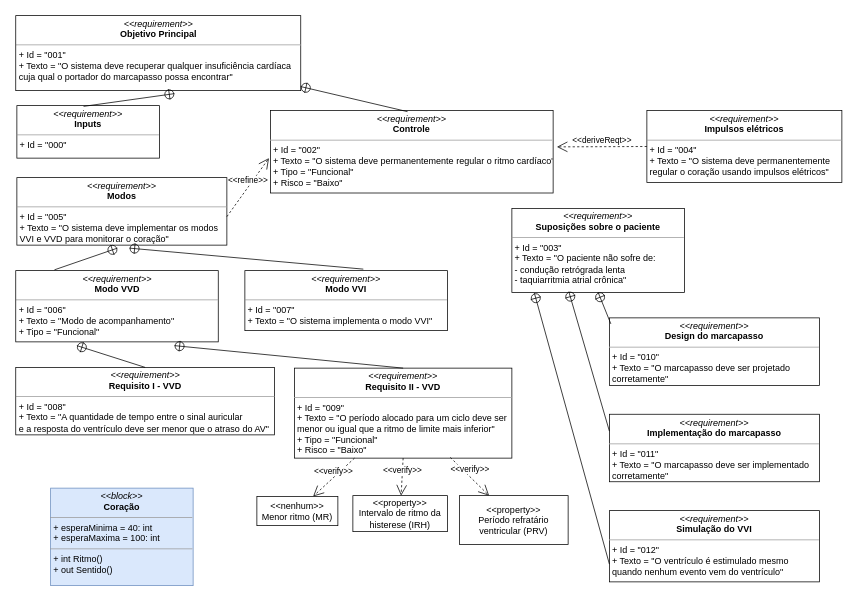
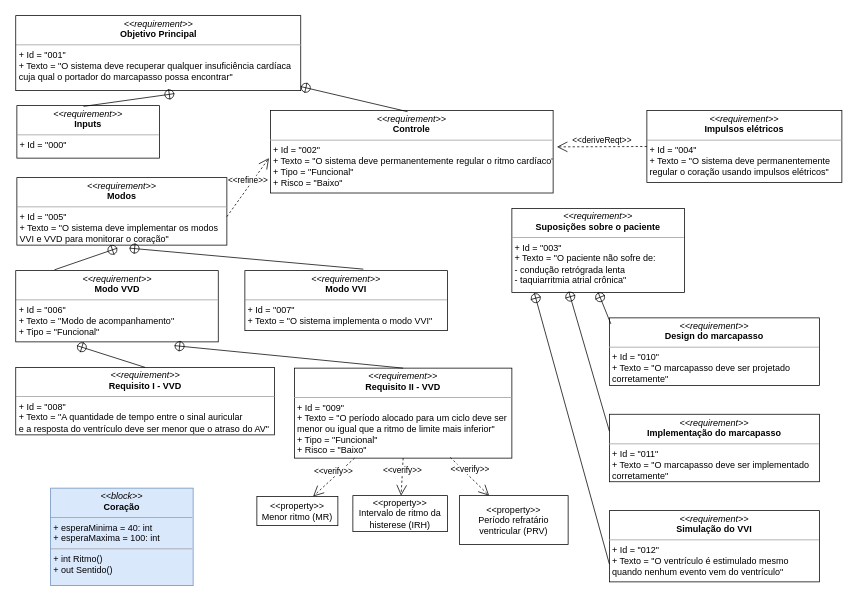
- <mxCell id="15" value="&amp;lt;&amp;lt;nenhum&amp;gt;&amp;gt;&lt;br&gt;Menor ritmo (MR)" style="shape=rect;html=1;whiteSpace=wrap;align=center;" vertex="1" parent="1"><mxGeometry x="342" y="661" width="108" height="39" as="geometry" /></mxCell>
+ <mxCell id="15" value="&amp;lt;&amp;lt;property&amp;gt;&amp;gt;&lt;br&gt;Menor ritmo (MR)" style="shape=rect;html=1;whiteSpace=wrap;align=center;" vertex="1" parent="1"><mxGeometry x="342" y="661" width="108" height="39" as="geometry" /></mxCell>
